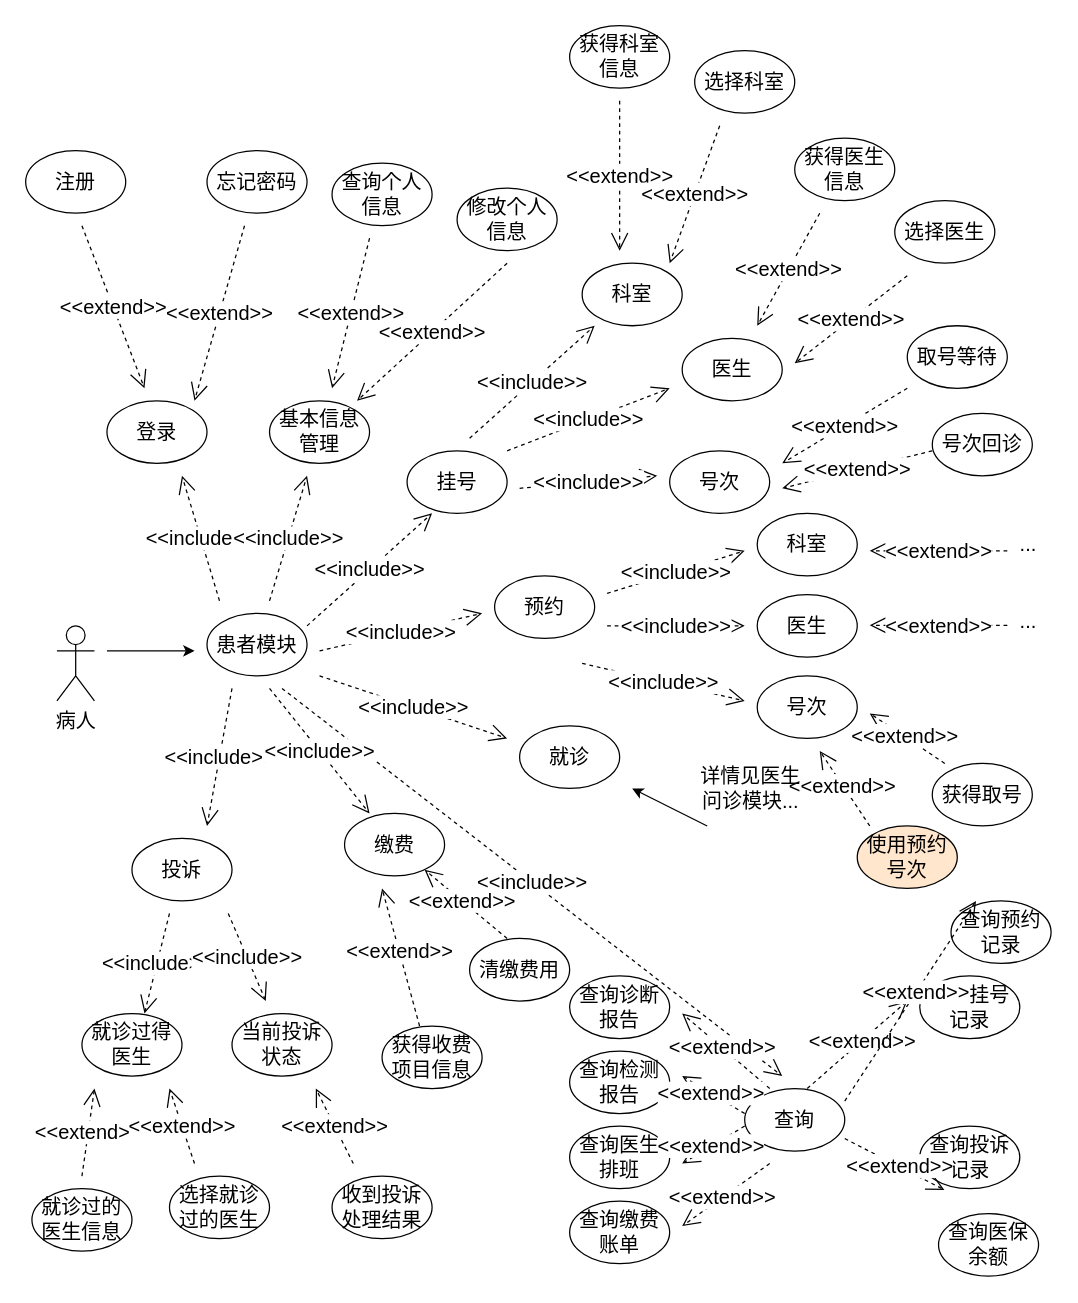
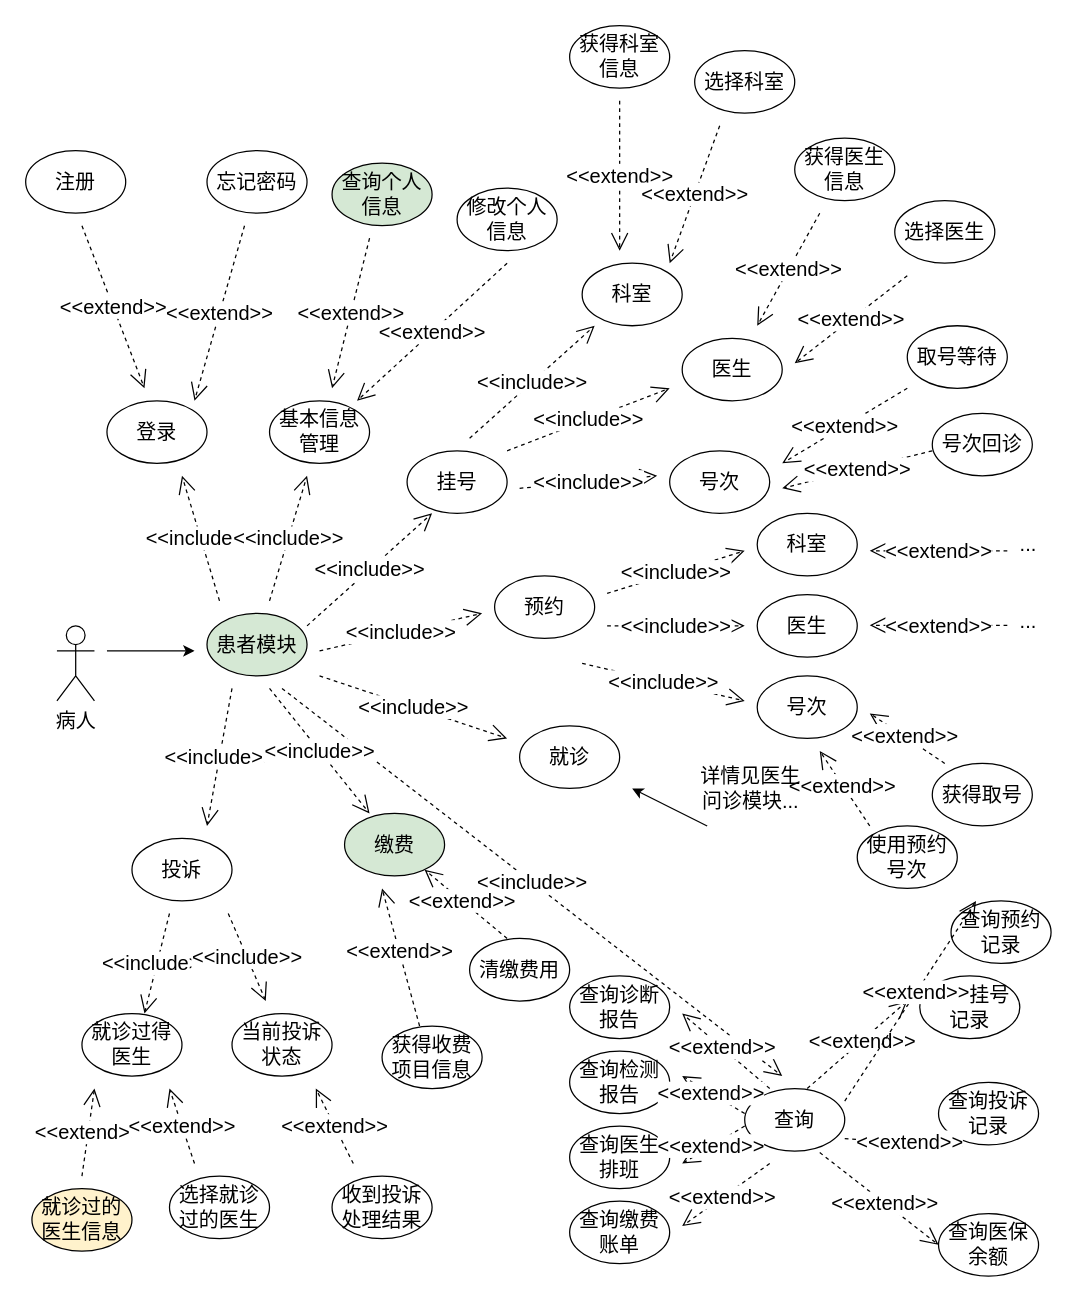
- <mxCell id="13" value="查询个人信息" style="ellipse;whiteSpace=wrap;html=1;fontFamily=Helvetica;fontSize=16;" parent="1" vertex="1"><mxGeometry x="265" y="130" width="80" height="50" as="geometry" /></mxCell>
+ <mxCell id="13" value="查询个人信息" style="ellipse;whiteSpace=wrap;html=1;fontFamily=Helvetica;fontSize=16;fillColor=#d5e8d4;" parent="1" vertex="1"><mxGeometry x="265" y="130" width="80" height="50" as="geometry" /></mxCell>
- <mxCell id="3" value="患者模块" style="ellipse;whiteSpace=wrap;html=1;fontFamily=Helvetica;fontSize=16;" parent="1" vertex="1"><mxGeometry x="165" y="490" width="80" height="50" as="geometry" /></mxCell>
+ <mxCell id="3" value="患者模块" style="ellipse;whiteSpace=wrap;html=1;fontFamily=Helvetica;fontSize=16;fillColor=#d5e8d4;" parent="1" vertex="1"><mxGeometry x="165" y="490" width="80" height="50" as="geometry" /></mxCell>
- <mxCell id="87" value="缴费" style="ellipse;whiteSpace=wrap;html=1;fontFamily=Helvetica;fontSize=16;" parent="1" vertex="1"><mxGeometry x="275" y="650" width="80" height="50" as="geometry" /></mxCell>
+ <mxCell id="87" value="缴费" style="ellipse;whiteSpace=wrap;html=1;fontFamily=Helvetica;fontSize=16;fillColor=#d5e8d4;" parent="1" vertex="1"><mxGeometry x="275" y="650" width="80" height="50" as="geometry" /></mxCell>
- <mxCell id="52" value="使用预约号次" style="ellipse;whiteSpace=wrap;html=1;fontFamily=Helvetica;fontSize=16;fillColor=#ffe6cc;" parent="1" vertex="1"><mxGeometry x="685" y="660" width="80" height="50" as="geometry" /></mxCell>
+ <mxCell id="52" value="使用预约号次" style="ellipse;whiteSpace=wrap;html=1;fontFamily=Helvetica;fontSize=16;" parent="1" vertex="1"><mxGeometry x="685" y="660" width="80" height="50" as="geometry" /></mxCell>
- <mxCell id="72" value="查询投诉记录" style="ellipse;whiteSpace=wrap;html=1;fontFamily=Helvetica;fontSize=16;" parent="1" vertex="1"><mxGeometry x="735" y="900" width="80" height="50" as="geometry" /></mxCell>
+ <mxCell id="72" value="查询投诉记录" style="ellipse;whiteSpace=wrap;html=1;fontFamily=Helvetica;fontSize=16;" parent="1" vertex="1"><mxGeometry x="750" y="865" width="80" height="50" as="geometry" /></mxCell>
+ <mxCell id="85" value="&amp;lt;&amp;lt;extend&amp;gt;&amp;gt;" style="endArrow=open;endSize=12;dashed=1;html=1;fontFamily=Helvetica;fontSize=16;entryX=0;entryY=0.5;entryDx=0;entryDy=0;exitX=0.75;exitY=1.024;exitDx=0;exitDy=0;exitPerimeter=0;" parent="1" source="65" target="73" edge="1"><mxGeometry x="0.091" width="160" relative="1" as="geometry"><mxPoint x="665" y="950" as="sourcePoint" /><mxPoint x="625" y="890" as="targetPoint" /><mxPoint as="offset" /></mxGeometry></mxCell>
- <mxCell id="58" value="就诊过的医生信息" style="ellipse;whiteSpace=wrap;html=1;fontFamily=Helvetica;fontSize=16;" parent="1" vertex="1"><mxGeometry x="25" y="950" width="80" height="50" as="geometry" /></mxCell>
+ <mxCell id="58" value="就诊过的医生信息" style="ellipse;whiteSpace=wrap;html=1;fontFamily=Helvetica;fontSize=16;fillColor=#fff2cc;" parent="1" vertex="1"><mxGeometry x="25" y="950" width="80" height="50" as="geometry" /></mxCell>
